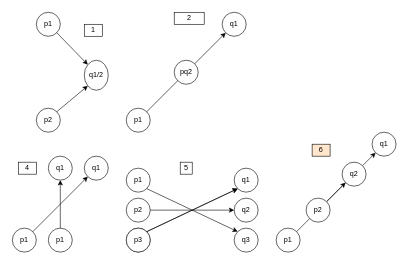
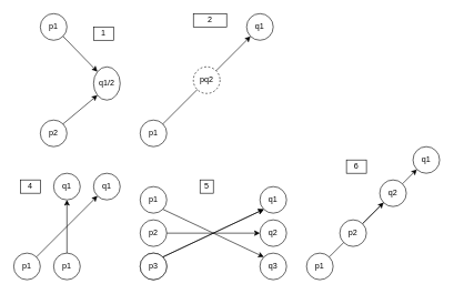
- <mxCell id="20" value="pq2" style="ellipse;whiteSpace=wrap;html=1;aspect=fixed;" vertex="1" parent="1"><mxGeometry x="290" y="100" width="40" height="40" as="geometry" /></mxCell>
+ <mxCell id="20" value="pq2" style="ellipse;whiteSpace=wrap;html=1;aspect=fixed;dashed=1;" vertex="1" parent="1"><mxGeometry x="290" y="100" width="40" height="40" as="geometry" /></mxCell>
- <mxCell id="16" value="6" style="rounded=0;whiteSpace=wrap;html=1;fillColor=#ffe6cc;" vertex="1" parent="1"><mxGeometry x="520" y="240" width="30" height="20" as="geometry" /></mxCell>
+ <mxCell id="16" value="6" style="rounded=0;whiteSpace=wrap;html=1;" vertex="1" parent="1"><mxGeometry x="520" y="240" width="30" height="20" as="geometry" /></mxCell>
